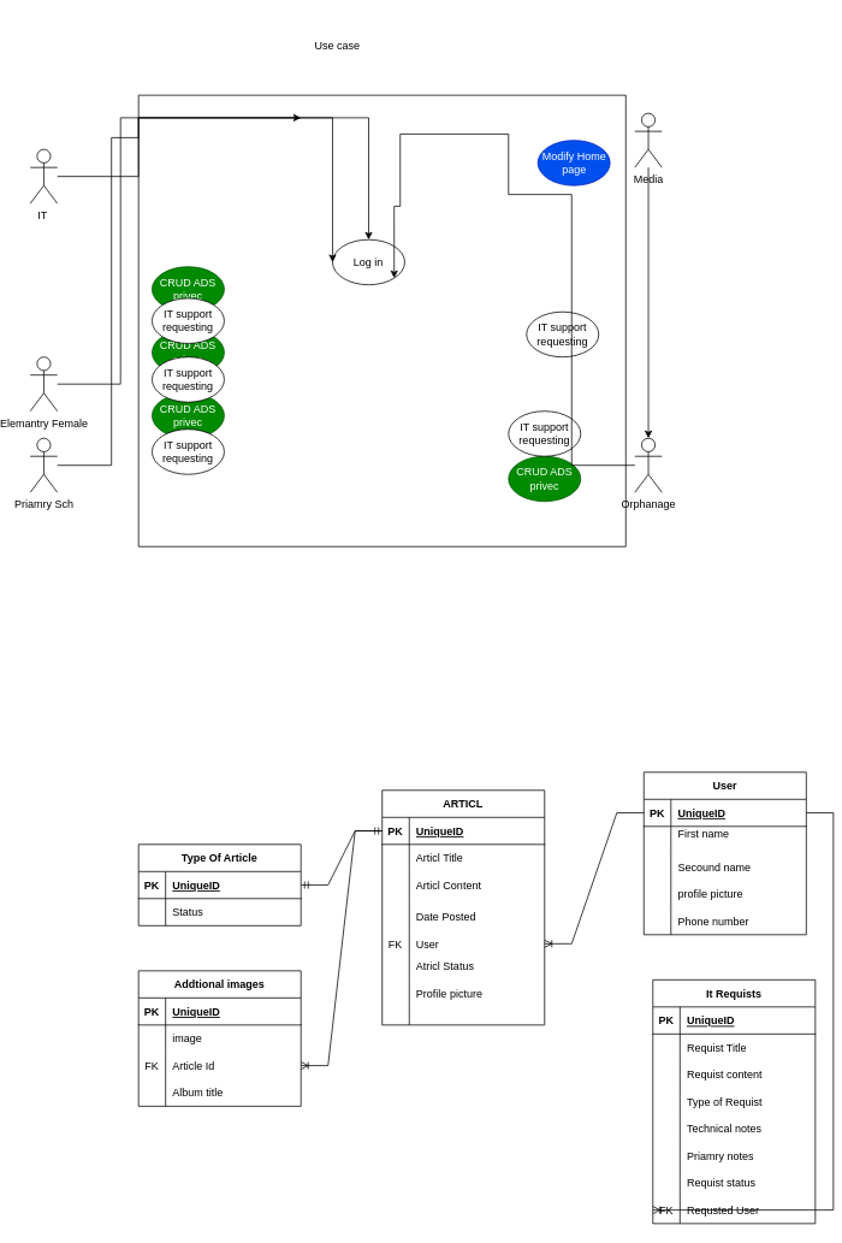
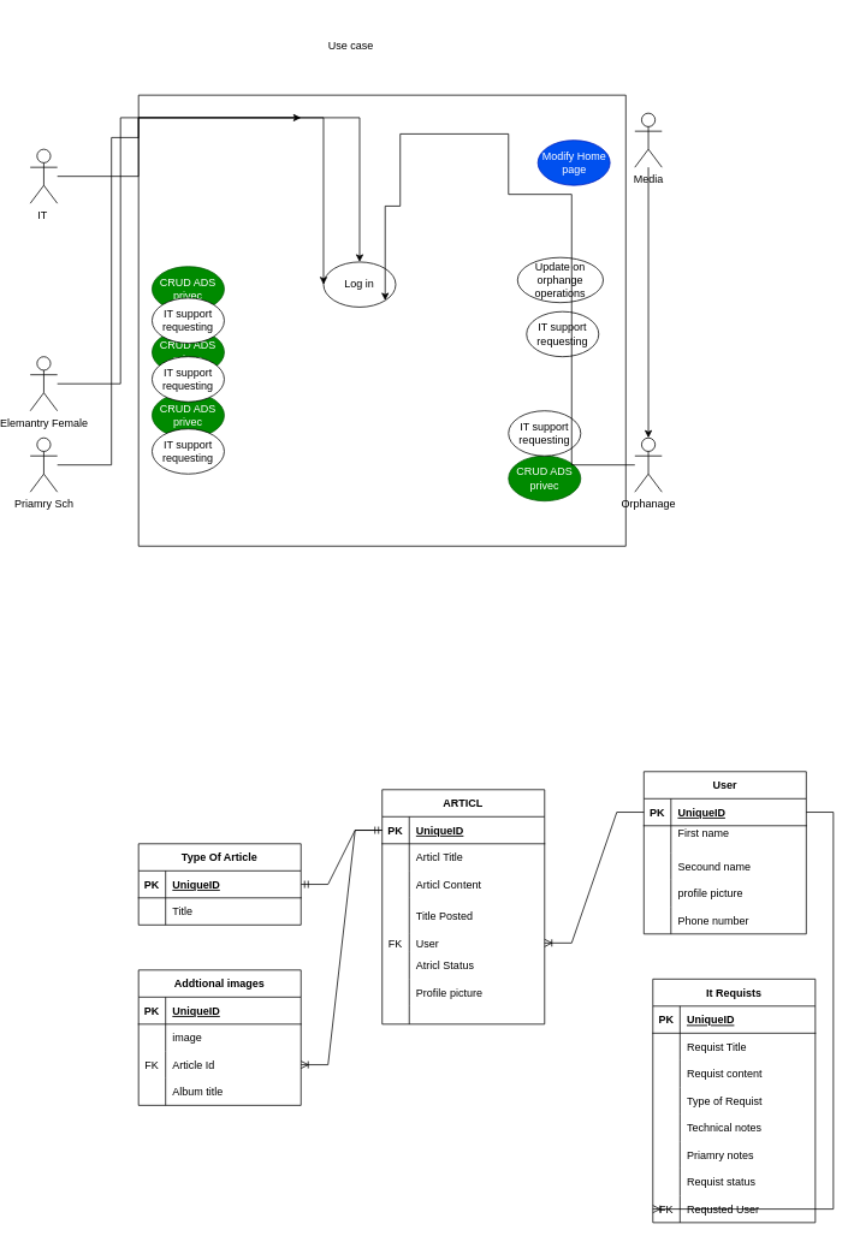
- <mxCell id="25" value="&lt;p style=&quot;line-height: 200%;&quot;&gt;Use case&lt;/p&gt;" style="text;html=1;align=center;verticalAlign=middle;resizable=0;points=[];autosize=1;strokeColor=none;fillColor=none;" parent="1" vertex="1"><mxGeometry x="325" y="20" width="70" height="60" as="geometry" /></mxCell>
+ <mxCell id="25" value="&lt;p style=&quot;line-height: 200%;&quot;&gt;Use case&lt;/p&gt;" style="text;html=1;align=center;verticalAlign=middle;resizable=0;points=[];autosize=1;strokeColor=none;fillColor=none;" parent="1" vertex="1"><mxGeometry x="340" y="20" width="70" height="60" as="geometry" /></mxCell>
- <mxCell id="3" value="Log in" style="ellipse;whiteSpace=wrap;html=1;" parent="2" vertex="1"><mxGeometry x="215" y="160" width="80" height="50" as="geometry" /></mxCell>
+ <mxCell id="3" value="Log in" style="ellipse;whiteSpace=wrap;html=1;" parent="2" vertex="1"><mxGeometry x="205" y="185" width="80" height="50" as="geometry" /></mxCell>
+ <mxCell id="5" value="Update on orphange operations" style="ellipse;whiteSpace=wrap;html=1;" parent="2" vertex="1"><mxGeometry x="420" y="180" width="95" height="50" as="geometry" /></mxCell>
- <mxCell id="74" value="Status" style="shape=partialRectangle;connectable=0;fillColor=none;top=0;left=0;bottom=0;right=0;align=left;spacingLeft=6;overflow=hidden;" parent="72" vertex="1"><mxGeometry x="30" width="150" height="30" as="geometry"><mxRectangle width="150" height="30" as="alternateBounds" /></mxGeometry></mxCell>
+ <mxCell id="74" value="Title" style="shape=partialRectangle;connectable=0;fillColor=none;top=0;left=0;bottom=0;right=0;align=left;spacingLeft=6;overflow=hidden;" parent="72" vertex="1"><mxGeometry x="30" width="150" height="30" as="geometry"><mxRectangle width="150" height="30" as="alternateBounds" /></mxGeometry></mxCell>
- <mxCell id="38" value="Date Posted" style="shape=partialRectangle;connectable=0;fillColor=none;top=0;left=0;bottom=0;right=0;align=left;spacingLeft=6;overflow=hidden;" parent="36" vertex="1"><mxGeometry x="30" width="150" height="40" as="geometry"><mxRectangle width="150" height="40" as="alternateBounds" /></mxGeometry></mxCell>
+ <mxCell id="38" value="Title Posted" style="shape=partialRectangle;connectable=0;fillColor=none;top=0;left=0;bottom=0;right=0;align=left;spacingLeft=6;overflow=hidden;" parent="36" vertex="1"><mxGeometry x="30" width="150" height="40" as="geometry"><mxRectangle width="150" height="40" as="alternateBounds" /></mxGeometry></mxCell>
